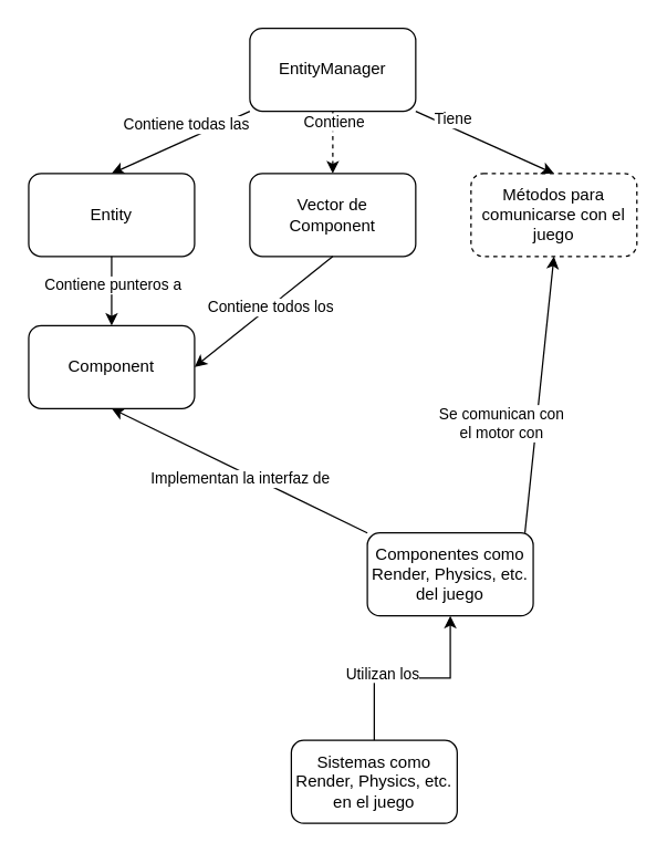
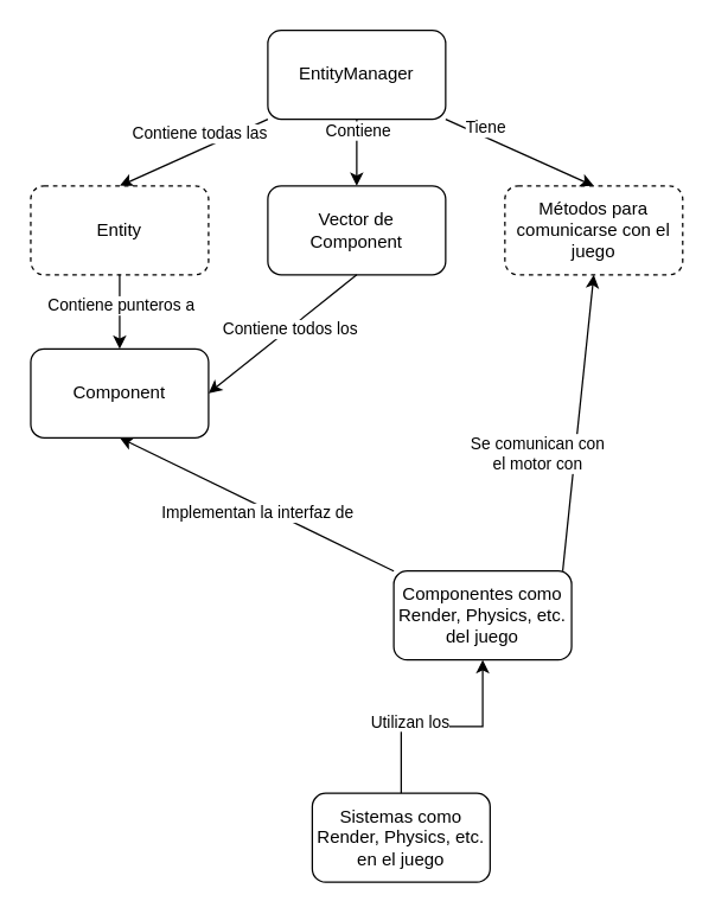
- <mxCell id="9" value="" style="endArrow=classic;html=1;exitX=0.5;exitY=1;exitDx=0;exitDy=0;entryX=0.5;entryY=0;entryDx=0;entryDy=0;dashed=1;" edge="1" parent="1" source="2" target="11"><mxGeometry width="50" height="50" relative="1" as="geometry"><mxPoint x="240" y="65" as="sourcePoint" /><mxPoint x="240" y="135" as="targetPoint" /></mxGeometry></mxCell>
+ <mxCell id="9" value="" style="endArrow=classic;html=1;exitX=0.5;exitY=1;exitDx=0;exitDy=0;entryX=0.5;entryY=0;entryDx=0;entryDy=0;" edge="1" parent="1" source="2" target="11"><mxGeometry width="50" height="50" relative="1" as="geometry"><mxPoint x="240" y="65" as="sourcePoint" /><mxPoint x="240" y="135" as="targetPoint" /></mxGeometry></mxCell>
- <mxCell id="5" value="Entity" style="rounded=1;whiteSpace=wrap;html=1;" vertex="1" parent="1"><mxGeometry x="20" y="125" width="120" height="60" as="geometry" /></mxCell>
+ <mxCell id="5" value="Entity" style="rounded=1;whiteSpace=wrap;html=1;dashed=1;" vertex="1" parent="1"><mxGeometry x="20" y="125" width="120" height="60" as="geometry" /></mxCell>
